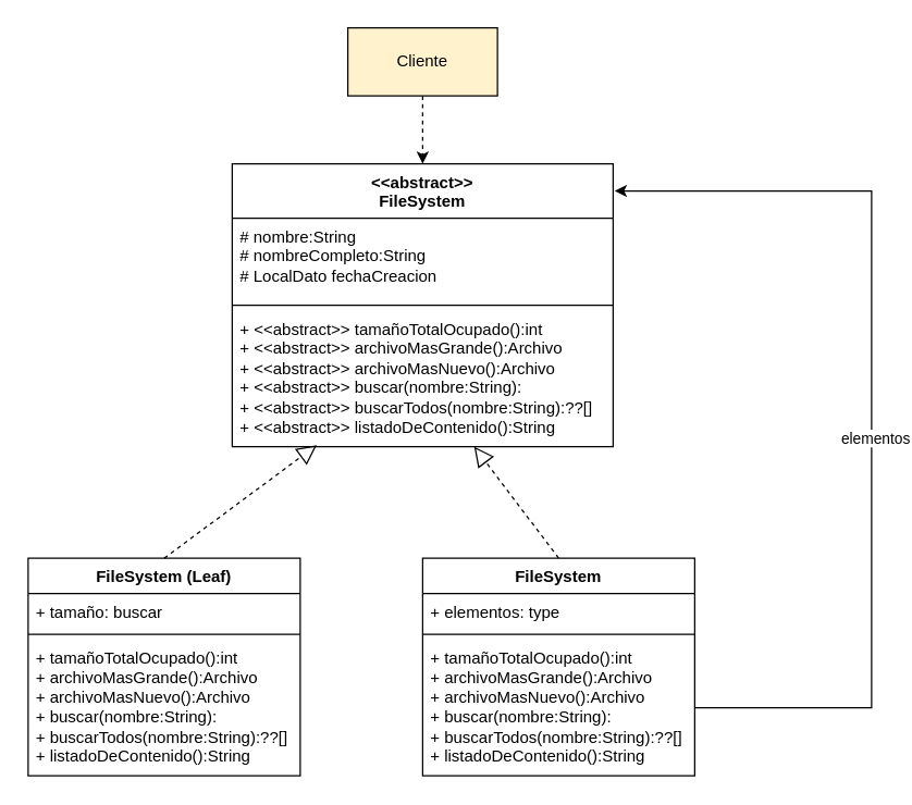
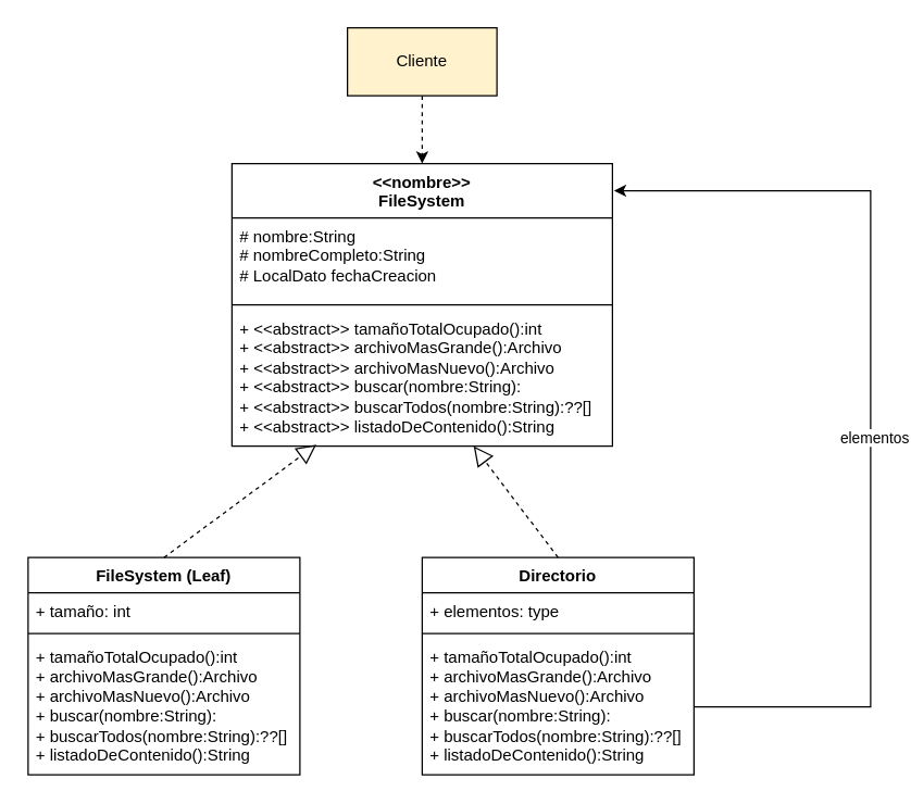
- <mxCell id="6" value="&lt;div&gt;&amp;lt;&amp;lt;abstract&amp;gt;&amp;gt;&lt;/div&gt;&lt;div&gt;FileSystem&lt;/div&gt;" style="swimlane;fontStyle=1;align=center;verticalAlign=top;childLayout=stackLayout;horizontal=1;startSize=40;horizontalStack=0;resizeParent=1;resizeParentMax=0;resizeLast=0;collapsible=1;marginBottom=0;whiteSpace=wrap;html=1;" parent="1" vertex="1"><mxGeometry x="170" y="120" width="280" height="208" as="geometry" /></mxCell>
+ <mxCell id="6" value="&lt;div&gt;&amp;lt;&amp;lt;nombre&amp;gt;&amp;gt;&lt;/div&gt;&lt;div&gt;FileSystem&lt;/div&gt;" style="swimlane;fontStyle=1;align=center;verticalAlign=top;childLayout=stackLayout;horizontal=1;startSize=40;horizontalStack=0;resizeParent=1;resizeParentMax=0;resizeLast=0;collapsible=1;marginBottom=0;whiteSpace=wrap;html=1;" parent="1" vertex="1"><mxGeometry x="170" y="120" width="280" height="208" as="geometry" /></mxCell>
- <mxCell id="2" value="FileSystem" style="swimlane;fontStyle=1;align=center;verticalAlign=top;childLayout=stackLayout;horizontal=1;startSize=26;horizontalStack=0;resizeParent=1;resizeParentMax=0;resizeLast=0;collapsible=1;marginBottom=0;whiteSpace=wrap;html=1;" parent="1" vertex="1"><mxGeometry x="310" y="410" width="200" height="160" as="geometry" /></mxCell>
+ <mxCell id="2" value="Directorio" style="swimlane;fontStyle=1;align=center;verticalAlign=top;childLayout=stackLayout;horizontal=1;startSize=26;horizontalStack=0;resizeParent=1;resizeParentMax=0;resizeLast=0;collapsible=1;marginBottom=0;whiteSpace=wrap;html=1;" parent="1" vertex="1"><mxGeometry x="310" y="410" width="200" height="160" as="geometry" /></mxCell>
- <mxCell id="11" value="+ tamaño: buscar" style="text;strokeColor=none;fillColor=none;align=left;verticalAlign=top;spacingLeft=4;spacingRight=4;overflow=hidden;rotatable=0;points=[[0,0.5],[1,0.5]];portConstraint=eastwest;whiteSpace=wrap;html=1;" parent="10" vertex="1"><mxGeometry y="26" width="200" height="26" as="geometry" /></mxCell>
+ <mxCell id="11" value="+ tamaño: int" style="text;strokeColor=none;fillColor=none;align=left;verticalAlign=top;spacingLeft=4;spacingRight=4;overflow=hidden;rotatable=0;points=[[0,0.5],[1,0.5]];portConstraint=eastwest;whiteSpace=wrap;html=1;" parent="10" vertex="1"><mxGeometry y="26" width="200" height="26" as="geometry" /></mxCell>
